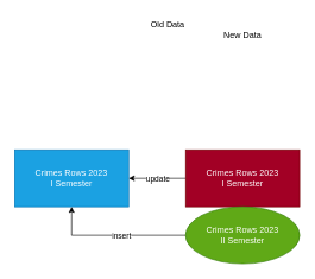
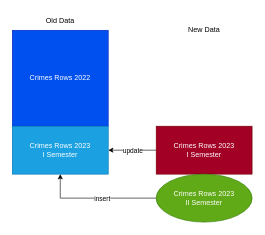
- <mxCell id="10" value="Old Data" style="text;html=1;strokeColor=none;fillColor=none;align=center;verticalAlign=middle;whiteSpace=wrap;rounded=0;" vertex="1" parent="1"><mxGeometry x="205" y="20" width="60" height="30" as="geometry" /></mxCell>
+ <mxCell id="10" value="Old Data" style="text;html=1;strokeColor=none;fillColor=none;align=center;verticalAlign=middle;whiteSpace=wrap;rounded=0;" vertex="1" parent="1"><mxGeometry x="70" y="20" width="60" height="30" as="geometry" /></mxCell>
+ <mxCell id="2" value="Crimes Rows 2022" style="rounded=0;whiteSpace=wrap;html=1;fillColor=#0050ef;fontColor=#ffffff;strokeColor=#001DBC;" vertex="1" parent="1"><mxGeometry x="20" y="50" width="160" height="160" as="geometry" /></mxCell>
